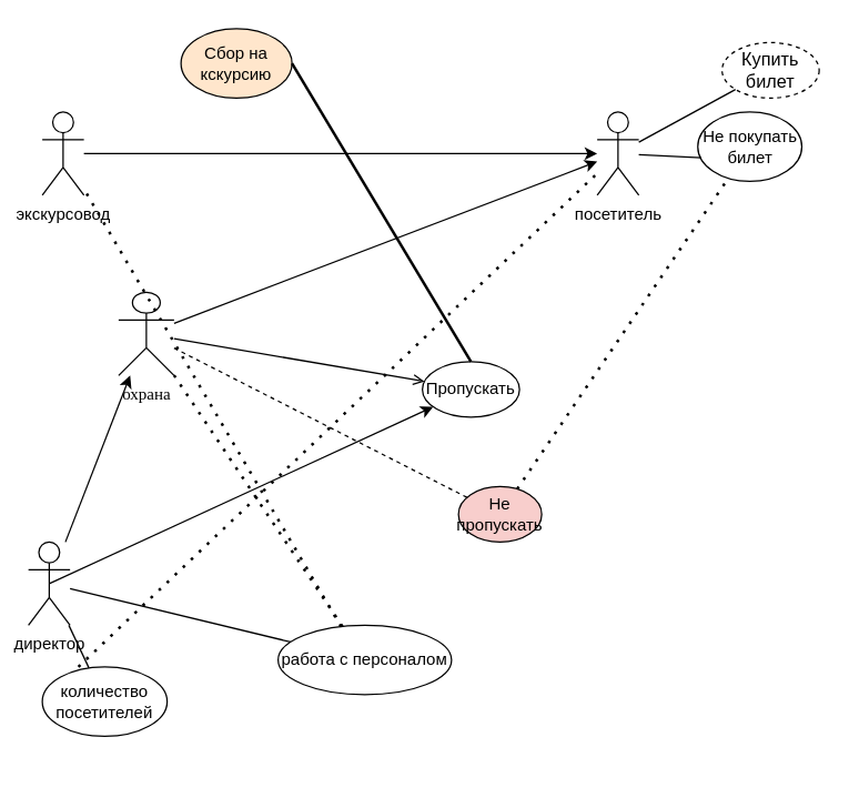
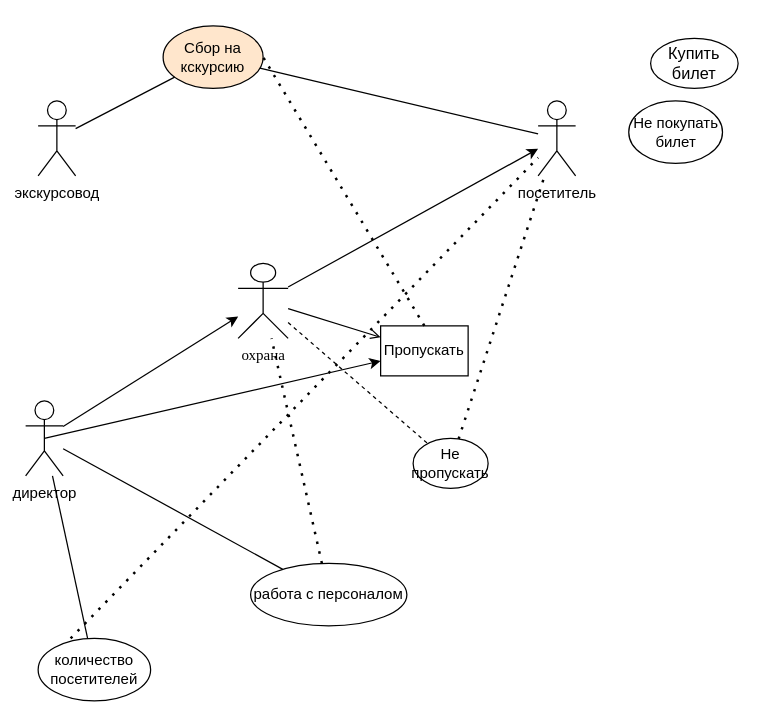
- <mxCell id="10" value="&lt;span style=&quot;font-size: 13px;&quot;&gt;Купить билет&lt;/span&gt;" style="ellipse;whiteSpace=wrap;html=1;dashed=1;" vertex="1" parent="1"><mxGeometry x="520" y="30" width="70" height="40" as="geometry" /></mxCell>
+ <mxCell id="10" value="&lt;span style=&quot;font-size: 13px;&quot;&gt;Купить билет&lt;/span&gt;" style="ellipse;whiteSpace=wrap;html=1;" vertex="1" parent="1"><mxGeometry x="520" y="30" width="70" height="40" as="geometry" /></mxCell>
+ <mxCell id="20" value="" style="endArrow=none;html=1;rounded=0;" edge="1" parent="1" source="4" target="19"><mxGeometry width="50" height="50" relative="1" as="geometry"><mxPoint x="170" y="240" as="sourcePoint" /><mxPoint x="220" y="190" as="targetPoint" /></mxGeometry></mxCell>
- <mxCell id="12" value="" style="endArrow=none;html=1;rounded=0;" edge="1" parent="1" source="3" target="10"><mxGeometry width="50" height="50" relative="1" as="geometry"><mxPoint x="410" y="240" as="sourcePoint" /><mxPoint x="460" y="190" as="targetPoint" /></mxGeometry></mxCell>
- <mxCell id="9" value="" style="endArrow=classic;html=1;rounded=0;" edge="1" parent="1" source="4" target="3"><mxGeometry width="50" height="50" relative="1" as="geometry"><mxPoint x="190" y="240" as="sourcePoint" /><mxPoint x="240" y="190" as="targetPoint" /></mxGeometry></mxCell>
- <mxCell id="13" value="" style="endArrow=none;html=1;rounded=0;entryX=0.033;entryY=0.66;entryDx=0;entryDy=0;entryPerimeter=0;" edge="1" parent="1" source="3" target="11"><mxGeometry width="50" height="50" relative="1" as="geometry"><mxPoint x="410" y="240" as="sourcePoint" /><mxPoint x="460" y="190" as="targetPoint" /></mxGeometry></mxCell>
+ <mxCell id="13" value="" style="endArrow=none;html=1;rounded=0;" edge="1" parent="1" source="3" target="19"><mxGeometry width="50" height="50" relative="1" as="geometry"><mxPoint x="410" y="240" as="sourcePoint" /><mxPoint x="460" y="190" as="targetPoint" /></mxGeometry></mxCell>
- <mxCell id="21" value="" style="endArrow=none;dashed=0;html=1;dashPattern=1 3;strokeWidth=2;rounded=0;entryX=1;entryY=0.5;entryDx=0;entryDy=0;exitX=0.5;exitY=0;exitDx=0;exitDy=0;" edge="1" parent="1" source="14" target="19"><mxGeometry width="50" height="50" relative="1" as="geometry"><mxPoint x="170" y="240" as="sourcePoint" /><mxPoint x="220" y="190" as="targetPoint" /></mxGeometry></mxCell>
+ <mxCell id="21" value="" style="endArrow=none;dashed=1;html=1;dashPattern=1 3;strokeWidth=2;rounded=0;entryX=1;entryY=0.5;entryDx=0;entryDy=0;exitX=0.5;exitY=0;exitDx=0;exitDy=0;" edge="1" parent="1" source="14" target="19"><mxGeometry width="50" height="50" relative="1" as="geometry"><mxPoint x="170" y="240" as="sourcePoint" /><mxPoint x="220" y="190" as="targetPoint" /></mxGeometry></mxCell>
- <mxCell id="2" value="охрана" style="shape=umlActor;verticalLabelPosition=bottom;verticalAlign=top;html=1;outlineConnect=0;labelPosition=center;align=center;fontFamily=Times New Roman;points=[[0,0.333,0,0,0],[0,1,0,0,0],[0.25,0.1,0,0,0],[0.5,0,0,0,0],[0.5,0.5,0,0,0],[0.75,0.1,0,0,0],[1,0.333,0,0,0],[1,1,0,0,0]];" vertex="1" parent="1"><mxGeometry x="85" y="210" width="40" height="60" as="geometry" /></mxCell>
+ <mxCell id="2" value="охрана" style="shape=umlActor;verticalLabelPosition=bottom;verticalAlign=top;html=1;outlineConnect=0;labelPosition=center;align=center;fontFamily=Times New Roman;points=[[0,0.333,0,0,0],[0,1,0,0,0],[0.25,0.1,0,0,0],[0.5,0,0,0,0],[0.5,0.5,0,0,0],[0.75,0.1,0,0,0],[1,0.333,0,0,0],[1,1,0,0,0]];" vertex="1" parent="1"><mxGeometry x="190" y="210" width="40" height="60" as="geometry" /></mxCell>
- <mxCell id="18" value="" style="endArrow=none;dashed=1;html=1;dashPattern=1 3;strokeWidth=2;rounded=0;" edge="1" parent="1" source="15" target="11"><mxGeometry width="50" height="50" relative="1" as="geometry"><mxPoint x="410" y="240" as="sourcePoint" /><mxPoint x="460" y="190" as="targetPoint" /></mxGeometry></mxCell>
+ <mxCell id="18" value="" style="endArrow=none;dashed=1;html=1;dashPattern=1 3;strokeWidth=2;rounded=0;" edge="1" parent="1" source="15" target="3"><mxGeometry width="50" height="50" relative="1" as="geometry"><mxPoint x="410" y="240" as="sourcePoint" /><mxPoint x="460" y="190" as="targetPoint" /></mxGeometry></mxCell>
- <mxCell id="14" value="Пропускать" style="ellipse;whiteSpace=wrap;html=1;" vertex="1" parent="1"><mxGeometry x="304" y="260" width="70" height="40" as="geometry" /></mxCell>
+ <mxCell id="14" value="Пропускать" style="whiteSpace=wrap;html=1;rounded=0;" vertex="1" parent="1"><mxGeometry x="304" y="260" width="70" height="40" as="geometry" /></mxCell>
- <mxCell id="15" value="Не пропускать" style="ellipse;whiteSpace=wrap;html=1;fillColor=#f8cecc;" vertex="1" parent="1"><mxGeometry x="330" y="350" width="60" height="40" as="geometry" /></mxCell>
+ <mxCell id="15" value="Не пропускать" style="ellipse;whiteSpace=wrap;html=1;" vertex="1" parent="1"><mxGeometry x="330" y="350" width="60" height="40" as="geometry" /></mxCell>
- <mxCell id="28" value="" style="endArrow=none;dashed=1;html=1;dashPattern=1 3;strokeWidth=2;rounded=0;exitX=0.363;exitY=0.02;exitDx=0;exitDy=0;exitPerimeter=0;" edge="1" parent="1" source="22" target="4"><mxGeometry width="50" height="50" relative="1" as="geometry"><mxPoint x="170" y="380" as="sourcePoint" /><mxPoint x="220" y="330" as="targetPoint" /></mxGeometry></mxCell>
- <mxCell id="5" value="директор" style="shape=umlActor;verticalLabelPosition=bottom;verticalAlign=top;html=1;outlineConnect=0;" vertex="1" parent="1"><mxGeometry x="20" y="390" width="30" height="60" as="geometry" /></mxCell>
+ <mxCell id="5" value="директор" style="shape=umlActor;verticalLabelPosition=bottom;verticalAlign=top;html=1;outlineConnect=0;" vertex="1" parent="1"><mxGeometry x="20" y="320" width="30" height="60" as="geometry" /></mxCell>
- <mxCell id="23" value="количество посетителей" style="ellipse;whiteSpace=wrap;html=1;" vertex="1" parent="1"><mxGeometry x="30" y="480" width="90" height="50" as="geometry" /></mxCell>
+ <mxCell id="23" value="количество посетителей" style="ellipse;whiteSpace=wrap;html=1;" vertex="1" parent="1"><mxGeometry x="30" y="510" width="90" height="50" as="geometry" /></mxCell>
